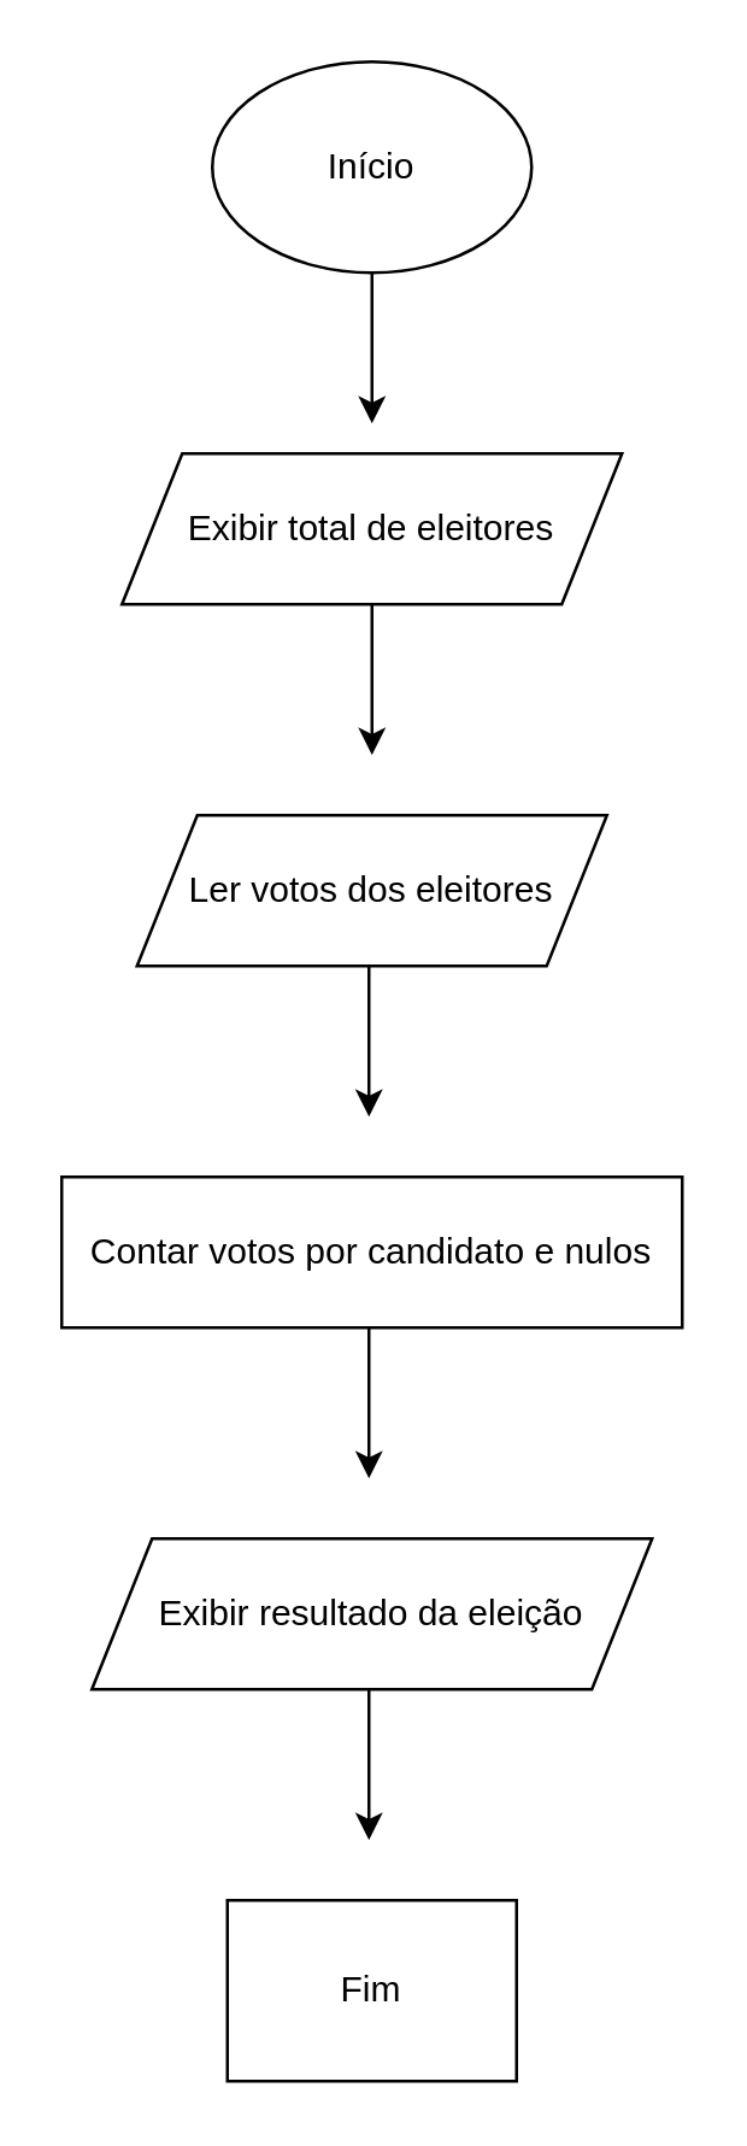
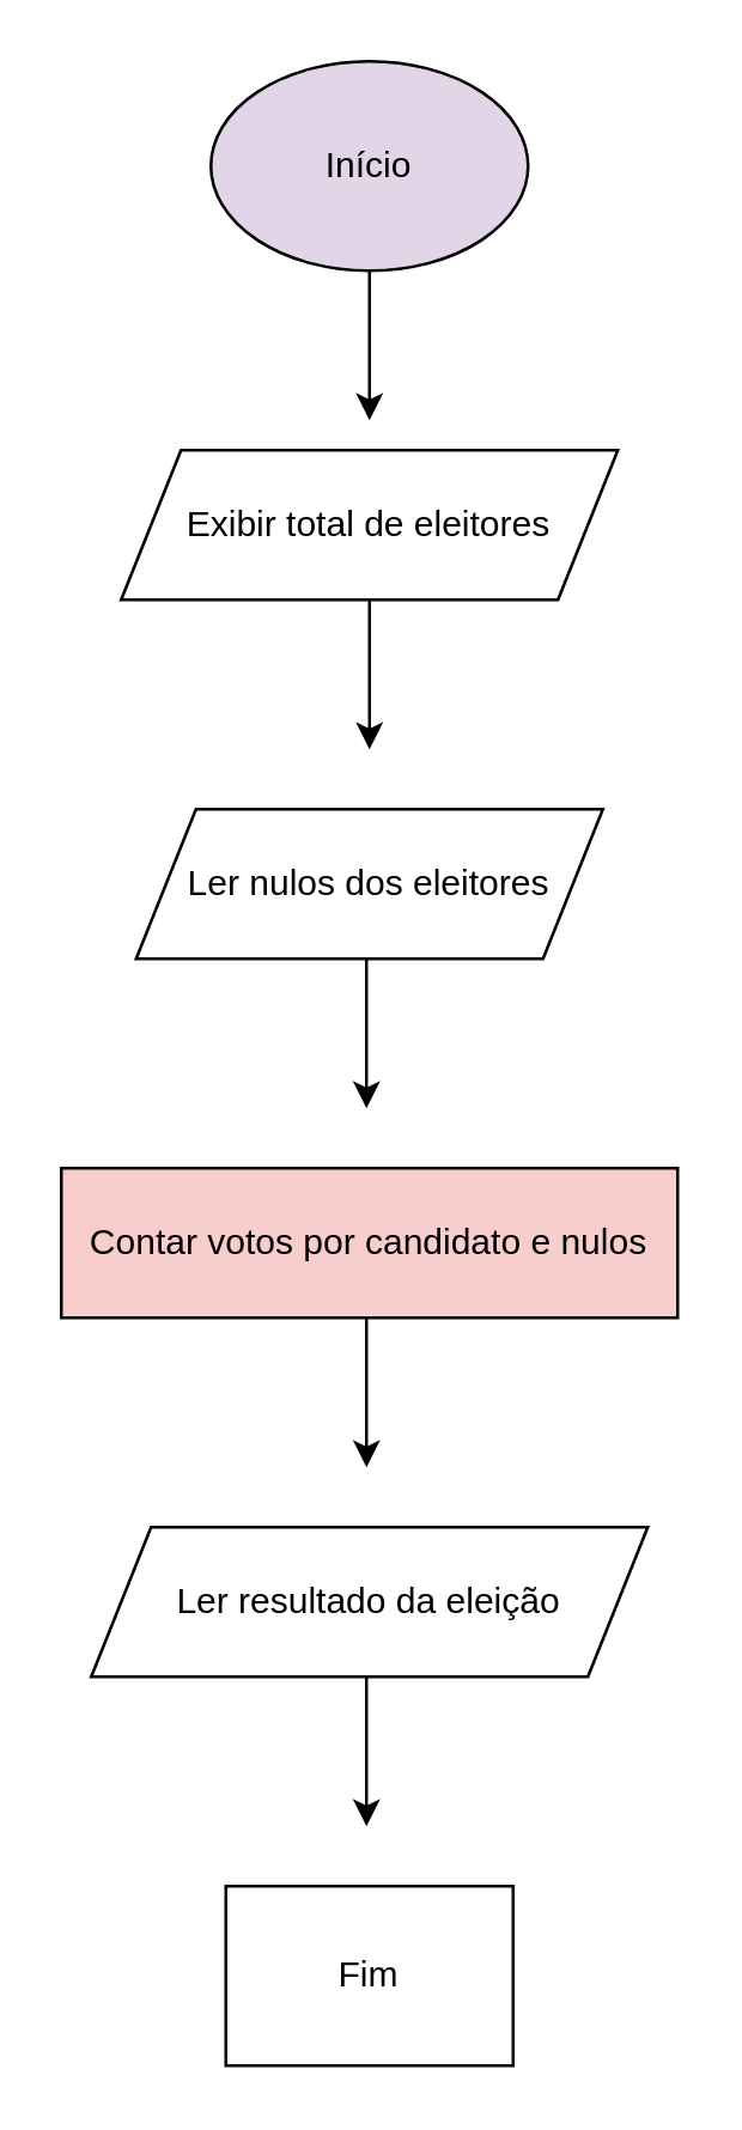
- <mxCell id="2" value="Início" style="ellipse;whiteSpace=wrap;html=1;" vertex="1" parent="1"><mxGeometry x="70" y="20" width="106" height="70" as="geometry" /></mxCell>
+ <mxCell id="2" value="Início" style="ellipse;whiteSpace=wrap;html=1;fillColor=#e1d5e7;" vertex="1" parent="1"><mxGeometry x="70" y="20" width="106" height="70" as="geometry" /></mxCell>
- <mxCell id="6" value="Ler votos dos eleitores" style="shape=parallelogram;perimeter=parallelogramPerimeter;whiteSpace=wrap;html=1;fixedSize=1;" vertex="1" parent="1"><mxGeometry x="45" y="270" width="156" height="50" as="geometry" /></mxCell>
+ <mxCell id="6" value="Ler nulos dos eleitores" style="shape=parallelogram;perimeter=parallelogramPerimeter;whiteSpace=wrap;html=1;fixedSize=1;" vertex="1" parent="1"><mxGeometry x="45" y="270" width="156" height="50" as="geometry" /></mxCell>
- <mxCell id="8" value="Contar votos por candidato e nulos" style="rounded=0;whiteSpace=wrap;html=1;" vertex="1" parent="1"><mxGeometry x="20" y="390" width="206" height="50" as="geometry" /></mxCell>
+ <mxCell id="8" value="Contar votos por candidato e nulos" style="rounded=0;whiteSpace=wrap;html=1;fillColor=#f8cecc;" vertex="1" parent="1"><mxGeometry x="20" y="390" width="206" height="50" as="geometry" /></mxCell>
- <mxCell id="10" value="Exibir resultado da eleição" style="shape=parallelogram;perimeter=parallelogramPerimeter;whiteSpace=wrap;html=1;fixedSize=1;" vertex="1" parent="1"><mxGeometry x="30" y="510" width="186" height="50" as="geometry" /></mxCell>
+ <mxCell id="10" value="Ler resultado da eleição" style="shape=parallelogram;perimeter=parallelogramPerimeter;whiteSpace=wrap;html=1;fixedSize=1;" vertex="1" parent="1"><mxGeometry x="30" y="510" width="186" height="50" as="geometry" /></mxCell>
